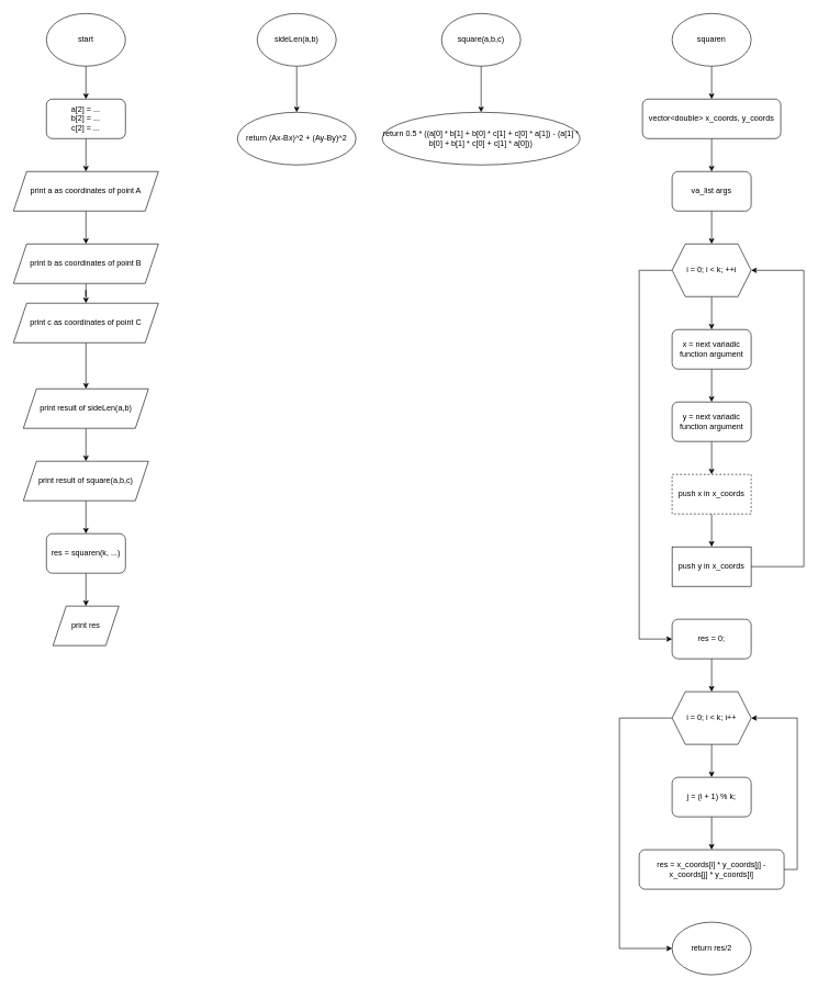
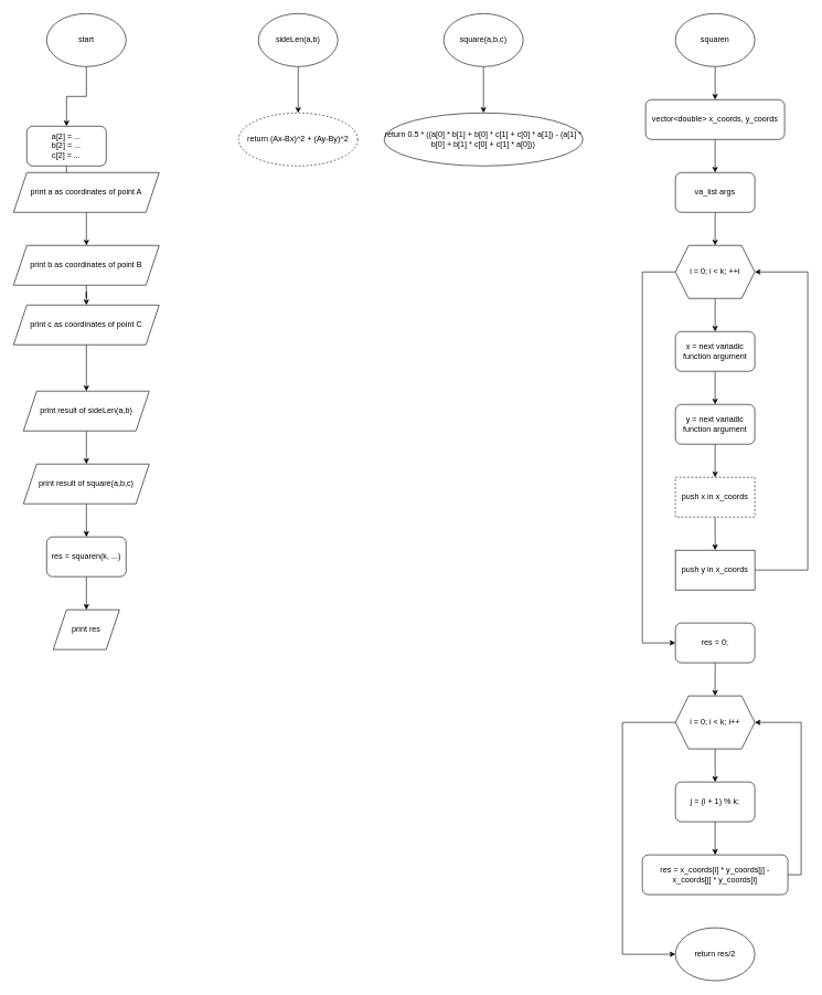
- <mxCell id="5" value="a[2] = ...&lt;div&gt;b[2] = ...&lt;br&gt;&lt;/div&gt;&lt;div&gt;c[2] = ...&lt;br&gt;&lt;/div&gt;" style="rounded=1;whiteSpace=wrap;html=1;" vertex="1" parent="1"><mxGeometry x="70" y="150" width="120" height="60" as="geometry" /></mxCell>
+ <mxCell id="5" value="a[2] = ...&lt;div&gt;b[2] = ...&lt;br&gt;&lt;/div&gt;&lt;div&gt;c[2] = ...&lt;br&gt;&lt;/div&gt;" style="rounded=1;whiteSpace=wrap;html=1;" vertex="1" parent="1"><mxGeometry x="40" y="190" width="120" height="60" as="geometry" /></mxCell>
- <mxCell id="21" value="return (Ax-Bx)^2 + (Ay-By)^2" style="ellipse;whiteSpace=wrap;html=1;" vertex="1" parent="1"><mxGeometry x="360" y="170" width="180" height="80" as="geometry" /></mxCell>
+ <mxCell id="21" value="return (Ax-Bx)^2 + (Ay-By)^2" style="ellipse;whiteSpace=wrap;html=1;dashed=1;" vertex="1" parent="1"><mxGeometry x="360" y="170" width="180" height="80" as="geometry" /></mxCell>
